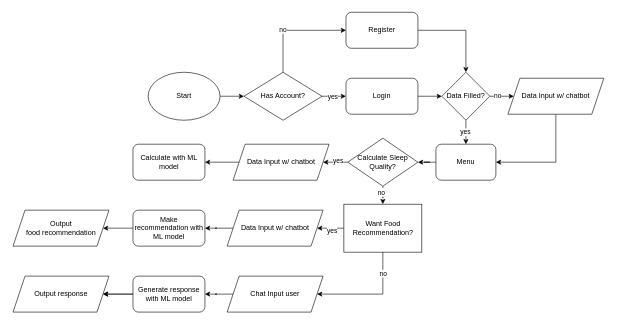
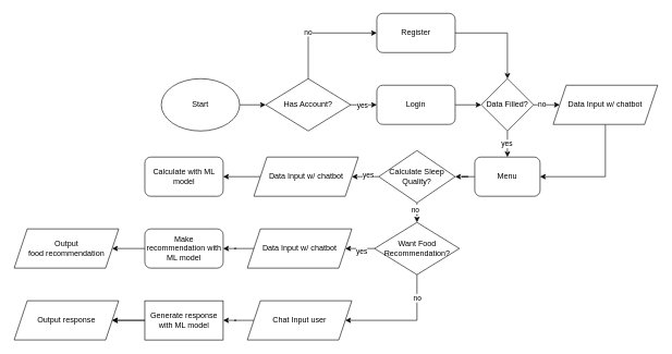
- <mxCell id="28" value="&lt;div&gt;Want Food Recommendation?&lt;/div&gt;" style="whiteSpace=wrap;html=1;rounded=0;" vertex="1" parent="1"><mxGeometry x="572.5" y="340" width="130" height="80" as="geometry" /></mxCell>
+ <mxCell id="28" value="&lt;div&gt;Want Food Recommendation?&lt;/div&gt;" style="rhombus;whiteSpace=wrap;html=1;" vertex="1" parent="1"><mxGeometry x="572.5" y="340" width="130" height="80" as="geometry" /></mxCell>
- <mxCell id="41" value="Generate response with ML model" style="rounded=1;whiteSpace=wrap;html=1;" vertex="1" parent="1"><mxGeometry x="220.77" y="460" width="120" height="60" as="geometry" /></mxCell>
+ <mxCell id="41" value="Generate response with ML model" style="whiteSpace=wrap;html=1;rounded=0;" vertex="1" parent="1"><mxGeometry x="220.77" y="460" width="120" height="60" as="geometry" /></mxCell>
